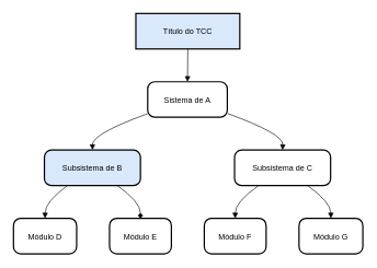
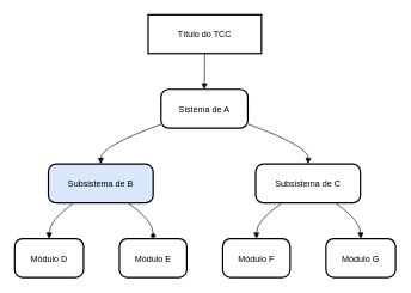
- <mxCell id="2" value="Título do TCC" style="whiteSpace=wrap;strokeWidth=2;fillColor=#dae8fc;" vertex="1" parent="1"><mxGeometry x="206" y="20" width="158" height="54" as="geometry" /></mxCell>
+ <mxCell id="2" value="Título do TCC" style="whiteSpace=wrap;strokeWidth=2;" vertex="1" parent="1"><mxGeometry x="206" y="20" width="158" height="54" as="geometry" /></mxCell>
